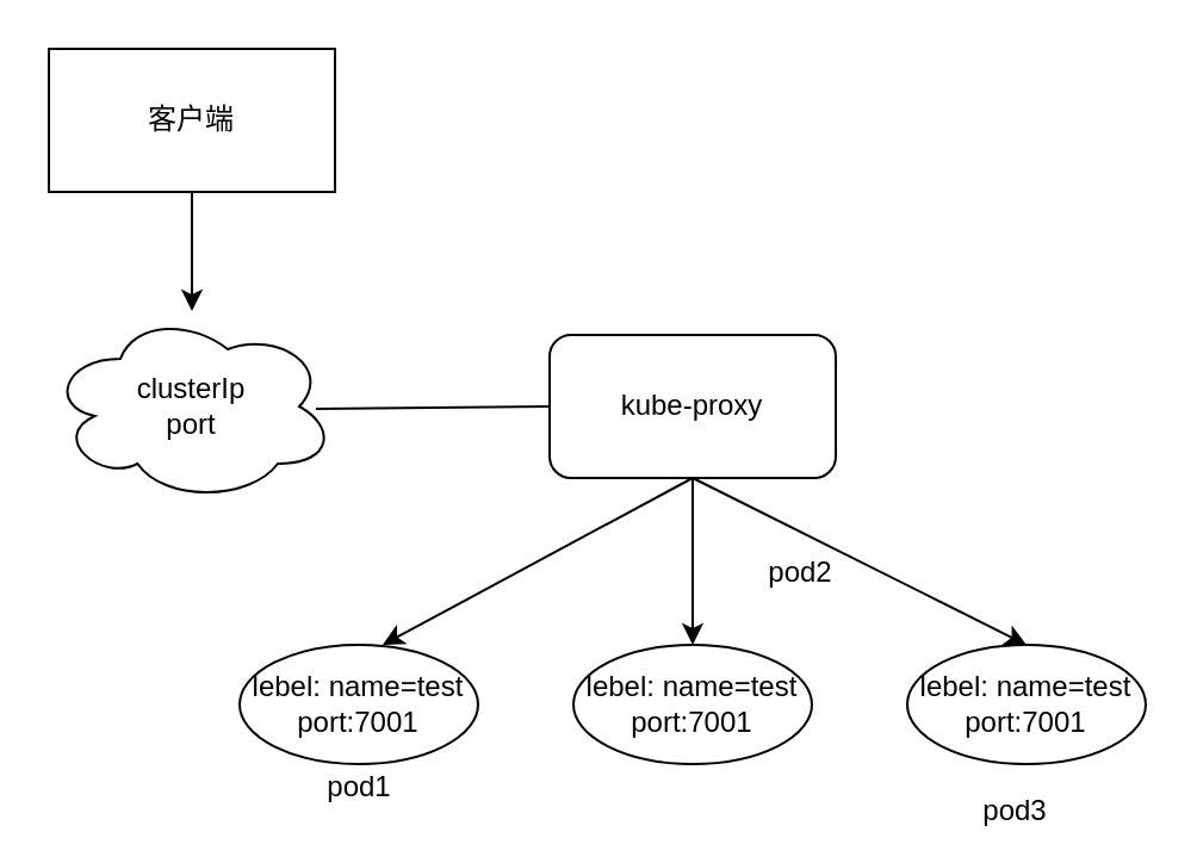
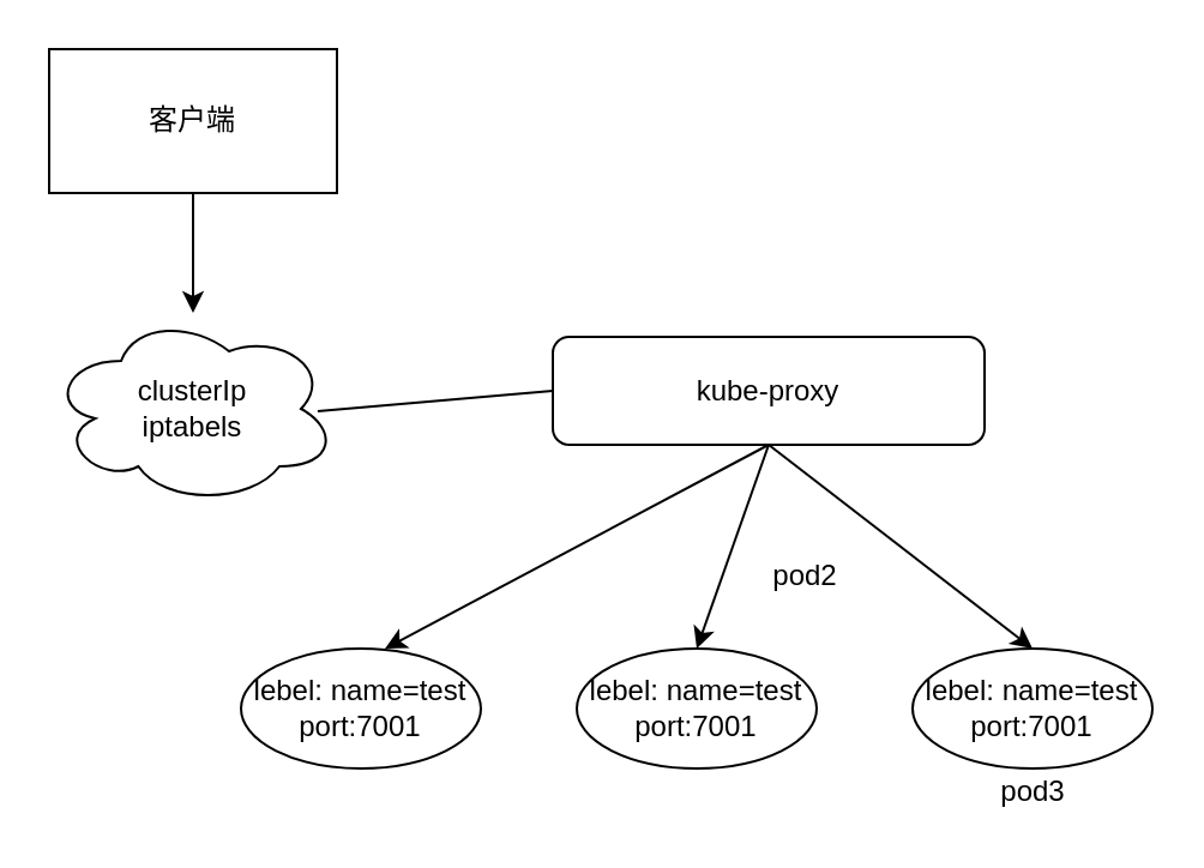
- <mxCell id="3" value="clusterIp&lt;br&gt;port" style="ellipse;shape=cloud;whiteSpace=wrap;html=1;" vertex="1" parent="1"><mxGeometry x="20" y="130" width="120" height="80" as="geometry" /></mxCell>
+ <mxCell id="3" value="clusterIp&lt;br&gt;iptabels" style="ellipse;shape=cloud;whiteSpace=wrap;html=1;" vertex="1" parent="1"><mxGeometry x="20" y="130" width="120" height="80" as="geometry" /></mxCell>
- <mxCell id="4" value="kube-proxy" style="rounded=1;whiteSpace=wrap;html=1;" vertex="1" parent="1"><mxGeometry x="230" y="140" width="120" height="60" as="geometry" /></mxCell>
+ <mxCell id="4" value="kube-proxy" style="rounded=1;whiteSpace=wrap;html=1;" vertex="1" parent="1"><mxGeometry x="230" y="140" width="180" height="45" as="geometry" /></mxCell>
- <mxCell id="8" value="pod1" style="text;html=1;align=center;verticalAlign=middle;resizable=0;points=[];autosize=1;strokeColor=none;fillColor=none;" vertex="1" parent="1"><mxGeometry x="130" y="320" width="40" height="20" as="geometry" /></mxCell>
- <mxCell id="10" value="pod3" style="text;html=1;align=center;verticalAlign=middle;resizable=0;points=[];autosize=1;strokeColor=none;fillColor=none;" vertex="1" parent="1"><mxGeometry x="405" y="330" width="40" height="20" as="geometry" /></mxCell>
+ <mxCell id="10" value="pod3" style="text;html=1;align=center;verticalAlign=middle;resizable=0;points=[];autosize=1;strokeColor=none;fillColor=none;" vertex="1" parent="1"><mxGeometry x="410" y="320" width="40" height="20" as="geometry" /></mxCell>
